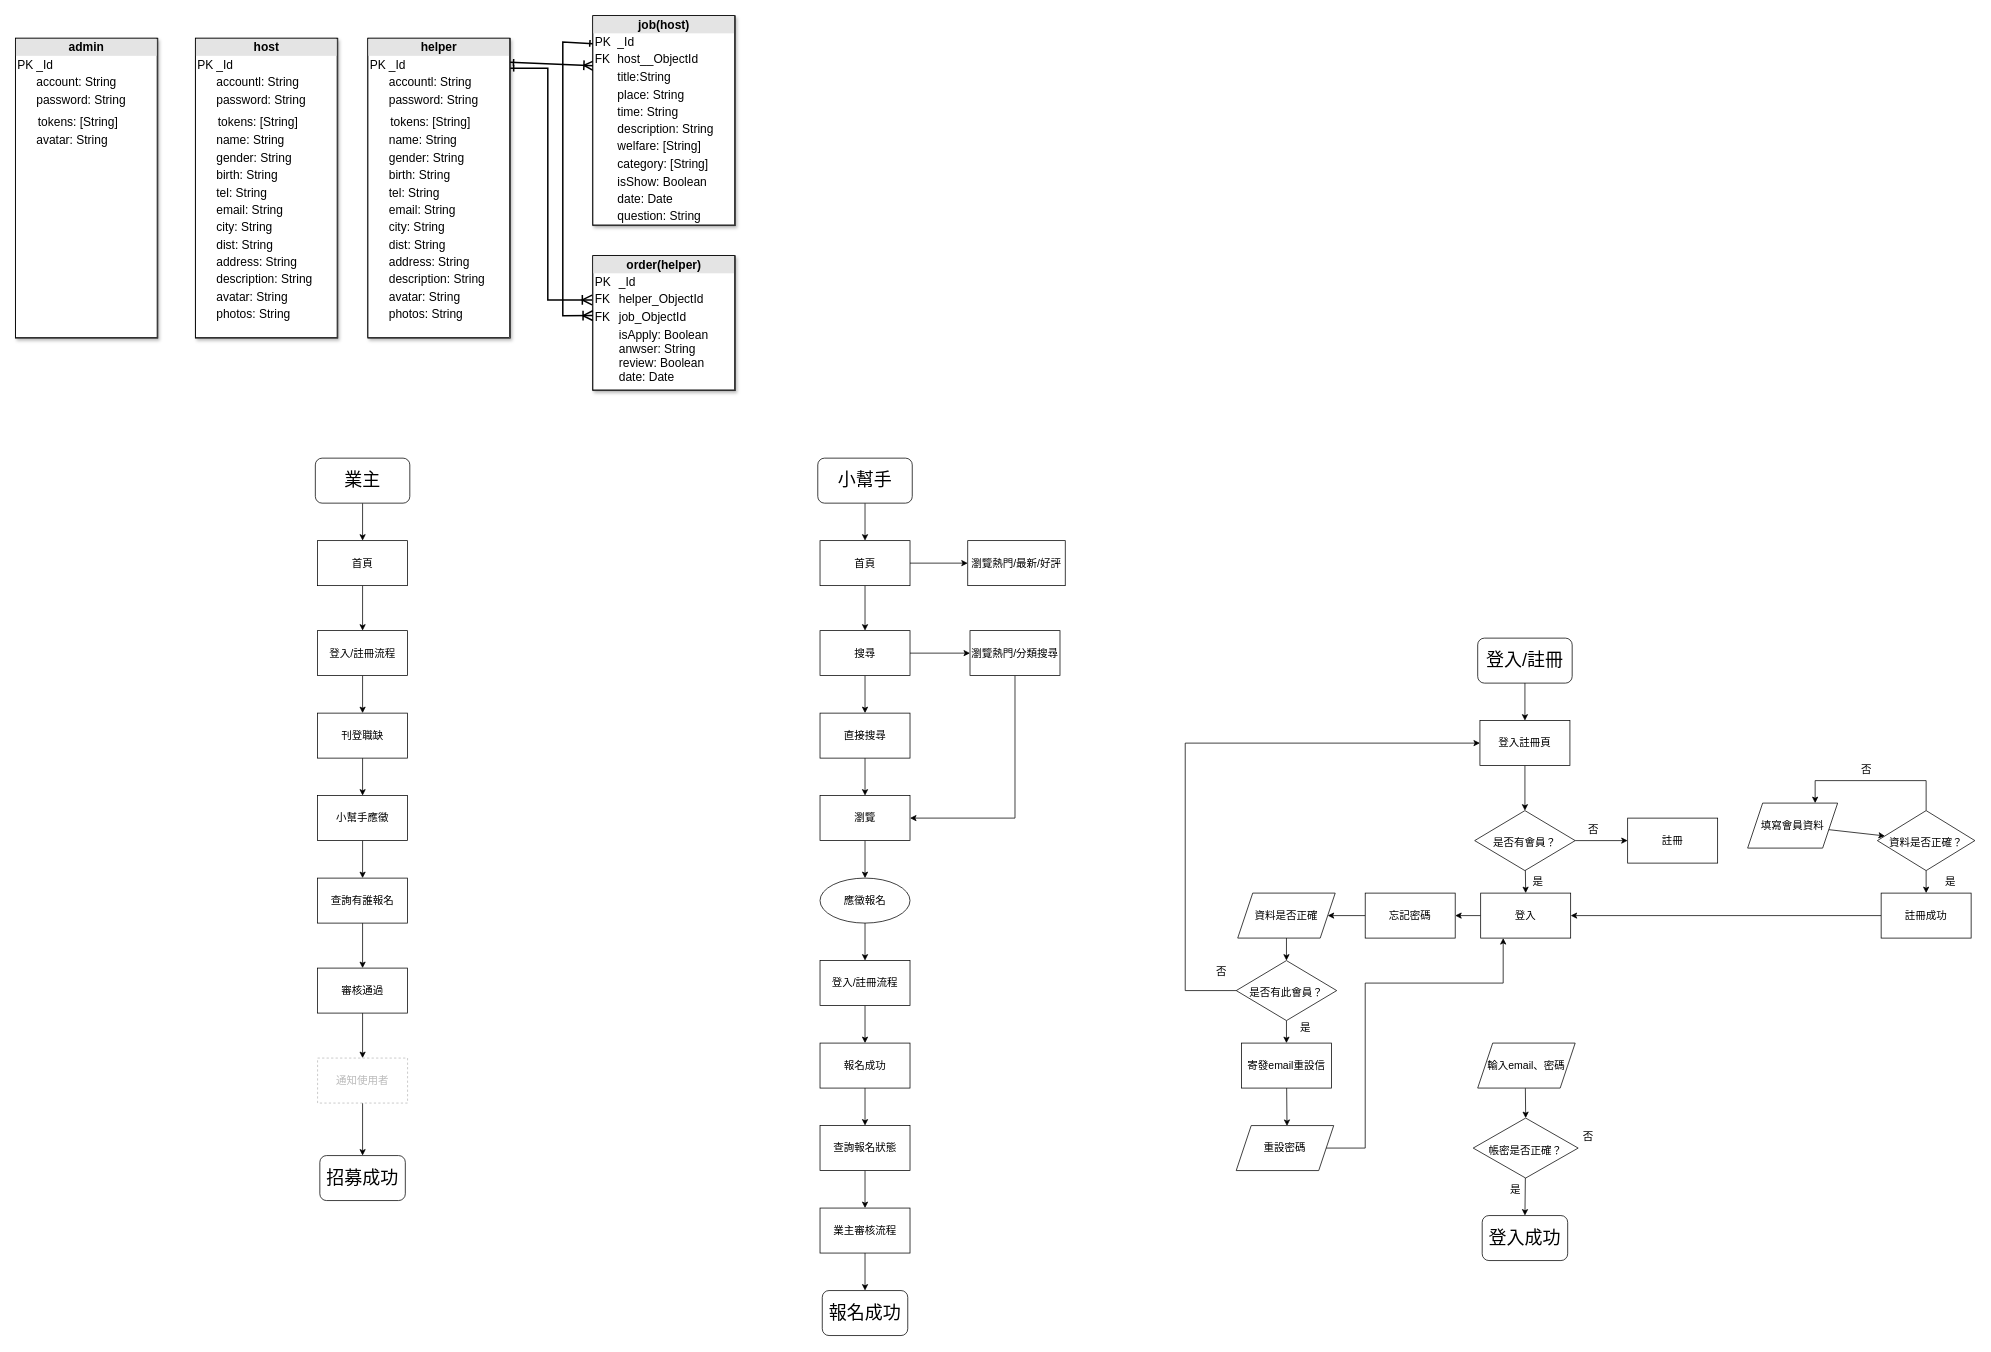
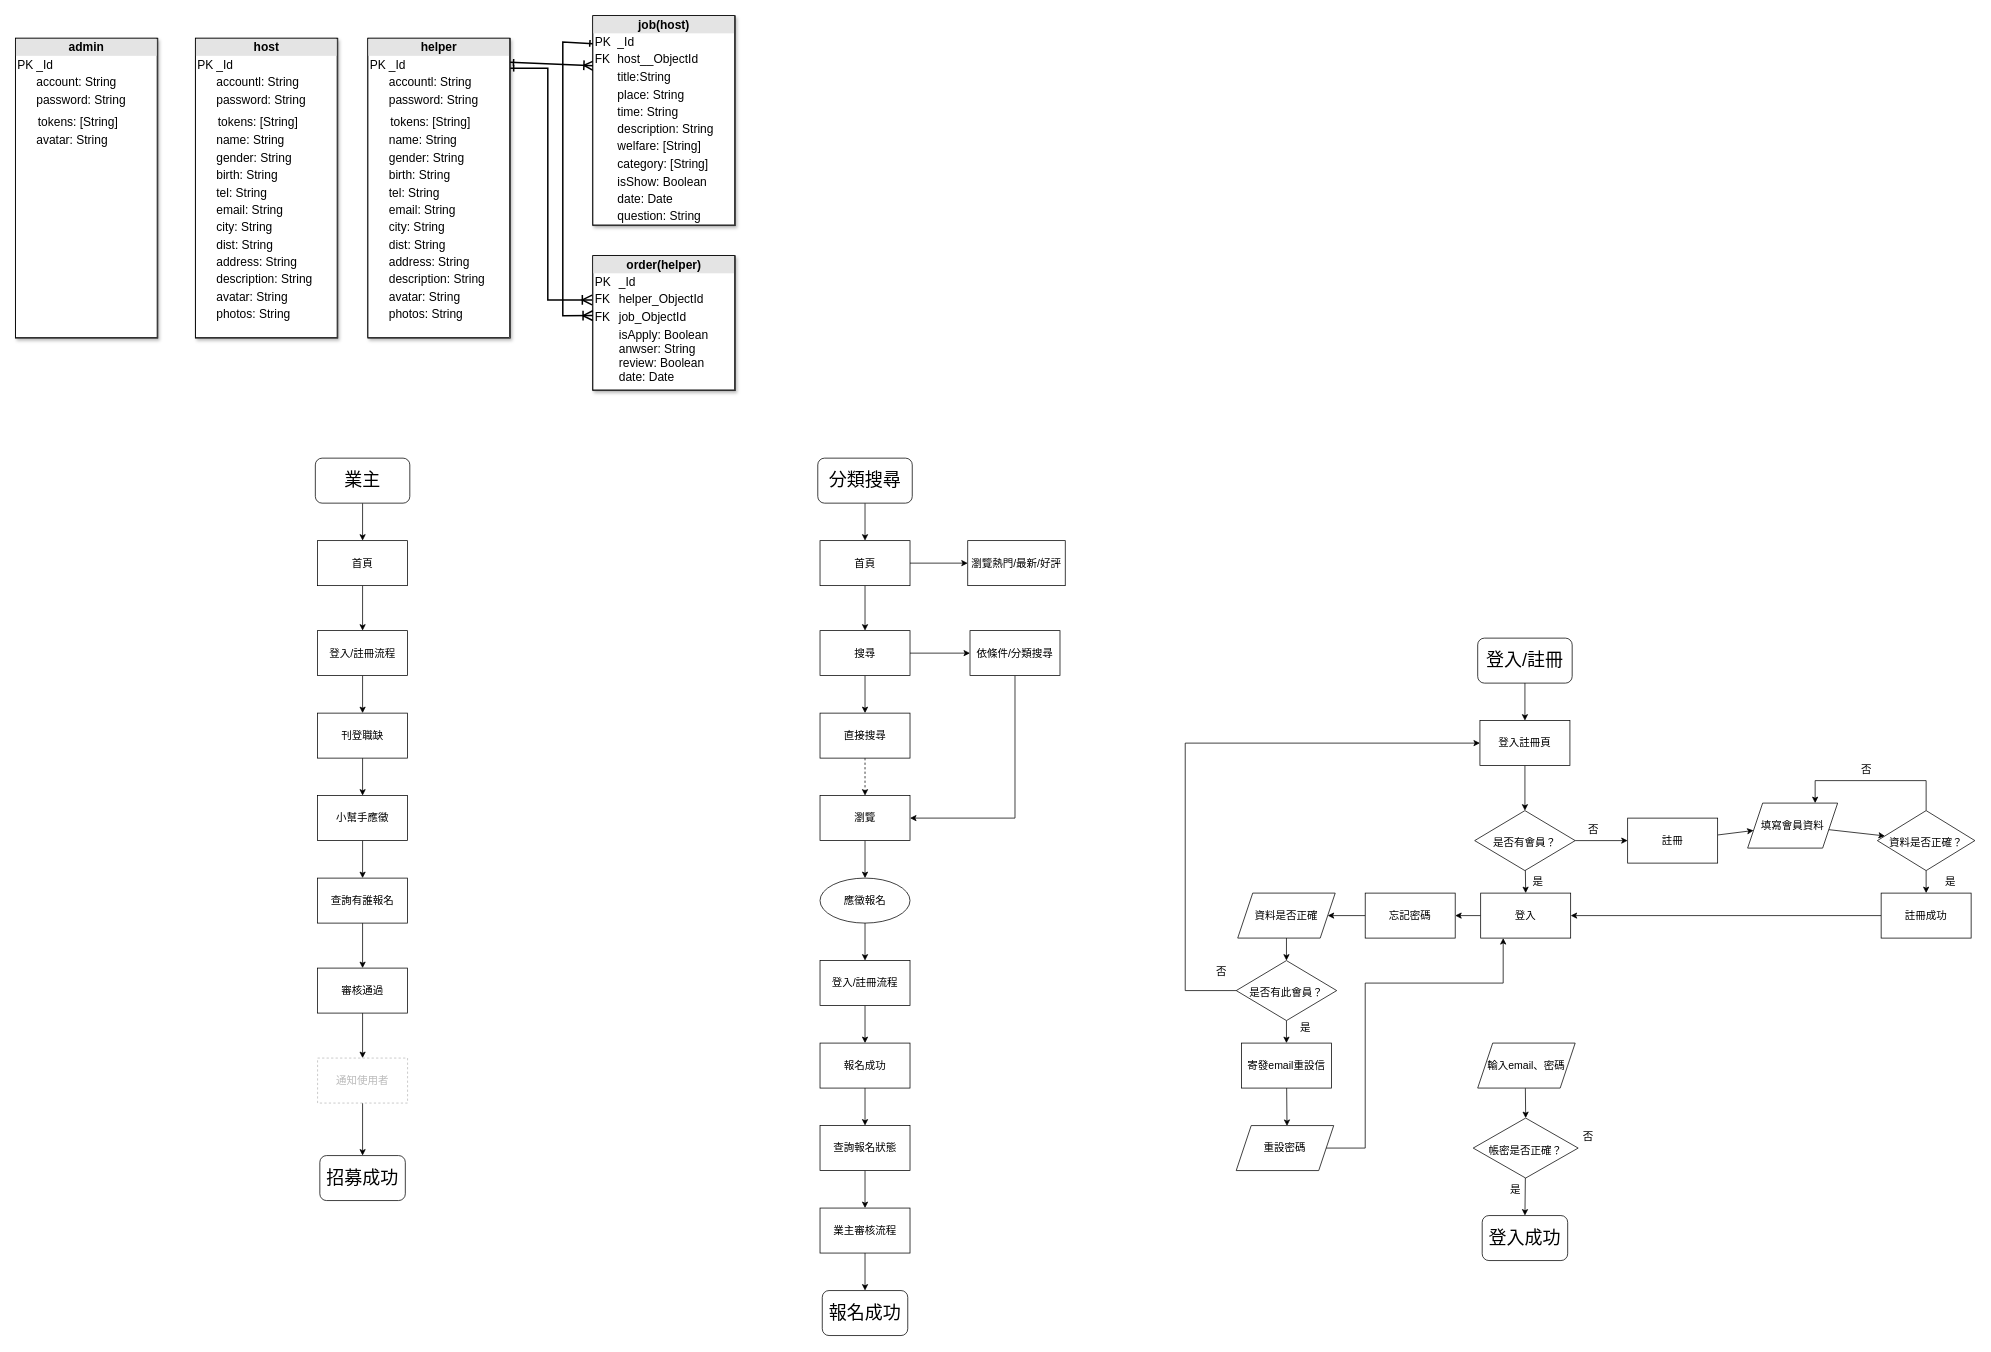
- <mxCell id="46" value="&lt;span style=&quot;font-size: 24px;&quot;&gt;小幫手&lt;/span&gt;" style="rounded=1;whiteSpace=wrap;html=1;" parent="1" vertex="1"><mxGeometry x="1090" y="610" width="126" height="60" as="geometry" /></mxCell>
+ <mxCell id="46" value="&lt;span style=&quot;font-size: 24px;&quot;&gt;分類搜尋&lt;/span&gt;" style="rounded=1;whiteSpace=wrap;html=1;" parent="1" vertex="1"><mxGeometry x="1090" y="610" width="126" height="60" as="geometry" /></mxCell>
- <mxCell id="60" value="瀏覽熱門/分類搜尋" style="whiteSpace=wrap;html=1;fontSize=14;rounded=0;" parent="1" vertex="1"><mxGeometry x="1293" y="840" width="120" height="60" as="geometry" /></mxCell>
+ <mxCell id="60" value="依條件/分類搜尋" style="whiteSpace=wrap;html=1;fontSize=14;rounded=0;" parent="1" vertex="1"><mxGeometry x="1293" y="840" width="120" height="60" as="geometry" /></mxCell>
- <mxCell id="56" value="" style="edgeStyle=none;rounded=0;orthogonalLoop=1;jettySize=auto;html=1;fontSize=14;" parent="1" source="57" target="62" edge="1"><mxGeometry relative="1" as="geometry" /></mxCell>
+ <mxCell id="56" value="" style="edgeStyle=none;rounded=0;orthogonalLoop=1;jettySize=auto;html=1;fontSize=14;dashed=1;" parent="1" source="57" target="62" edge="1"><mxGeometry relative="1" as="geometry" /></mxCell>
+ <mxCell id="10" style="edgeStyle=none;rounded=0;orthogonalLoop=1;jettySize=auto;html=1;fontSize=14;" parent="1" source="11" target="15" edge="1"><mxGeometry relative="1" as="geometry" /></mxCell>
